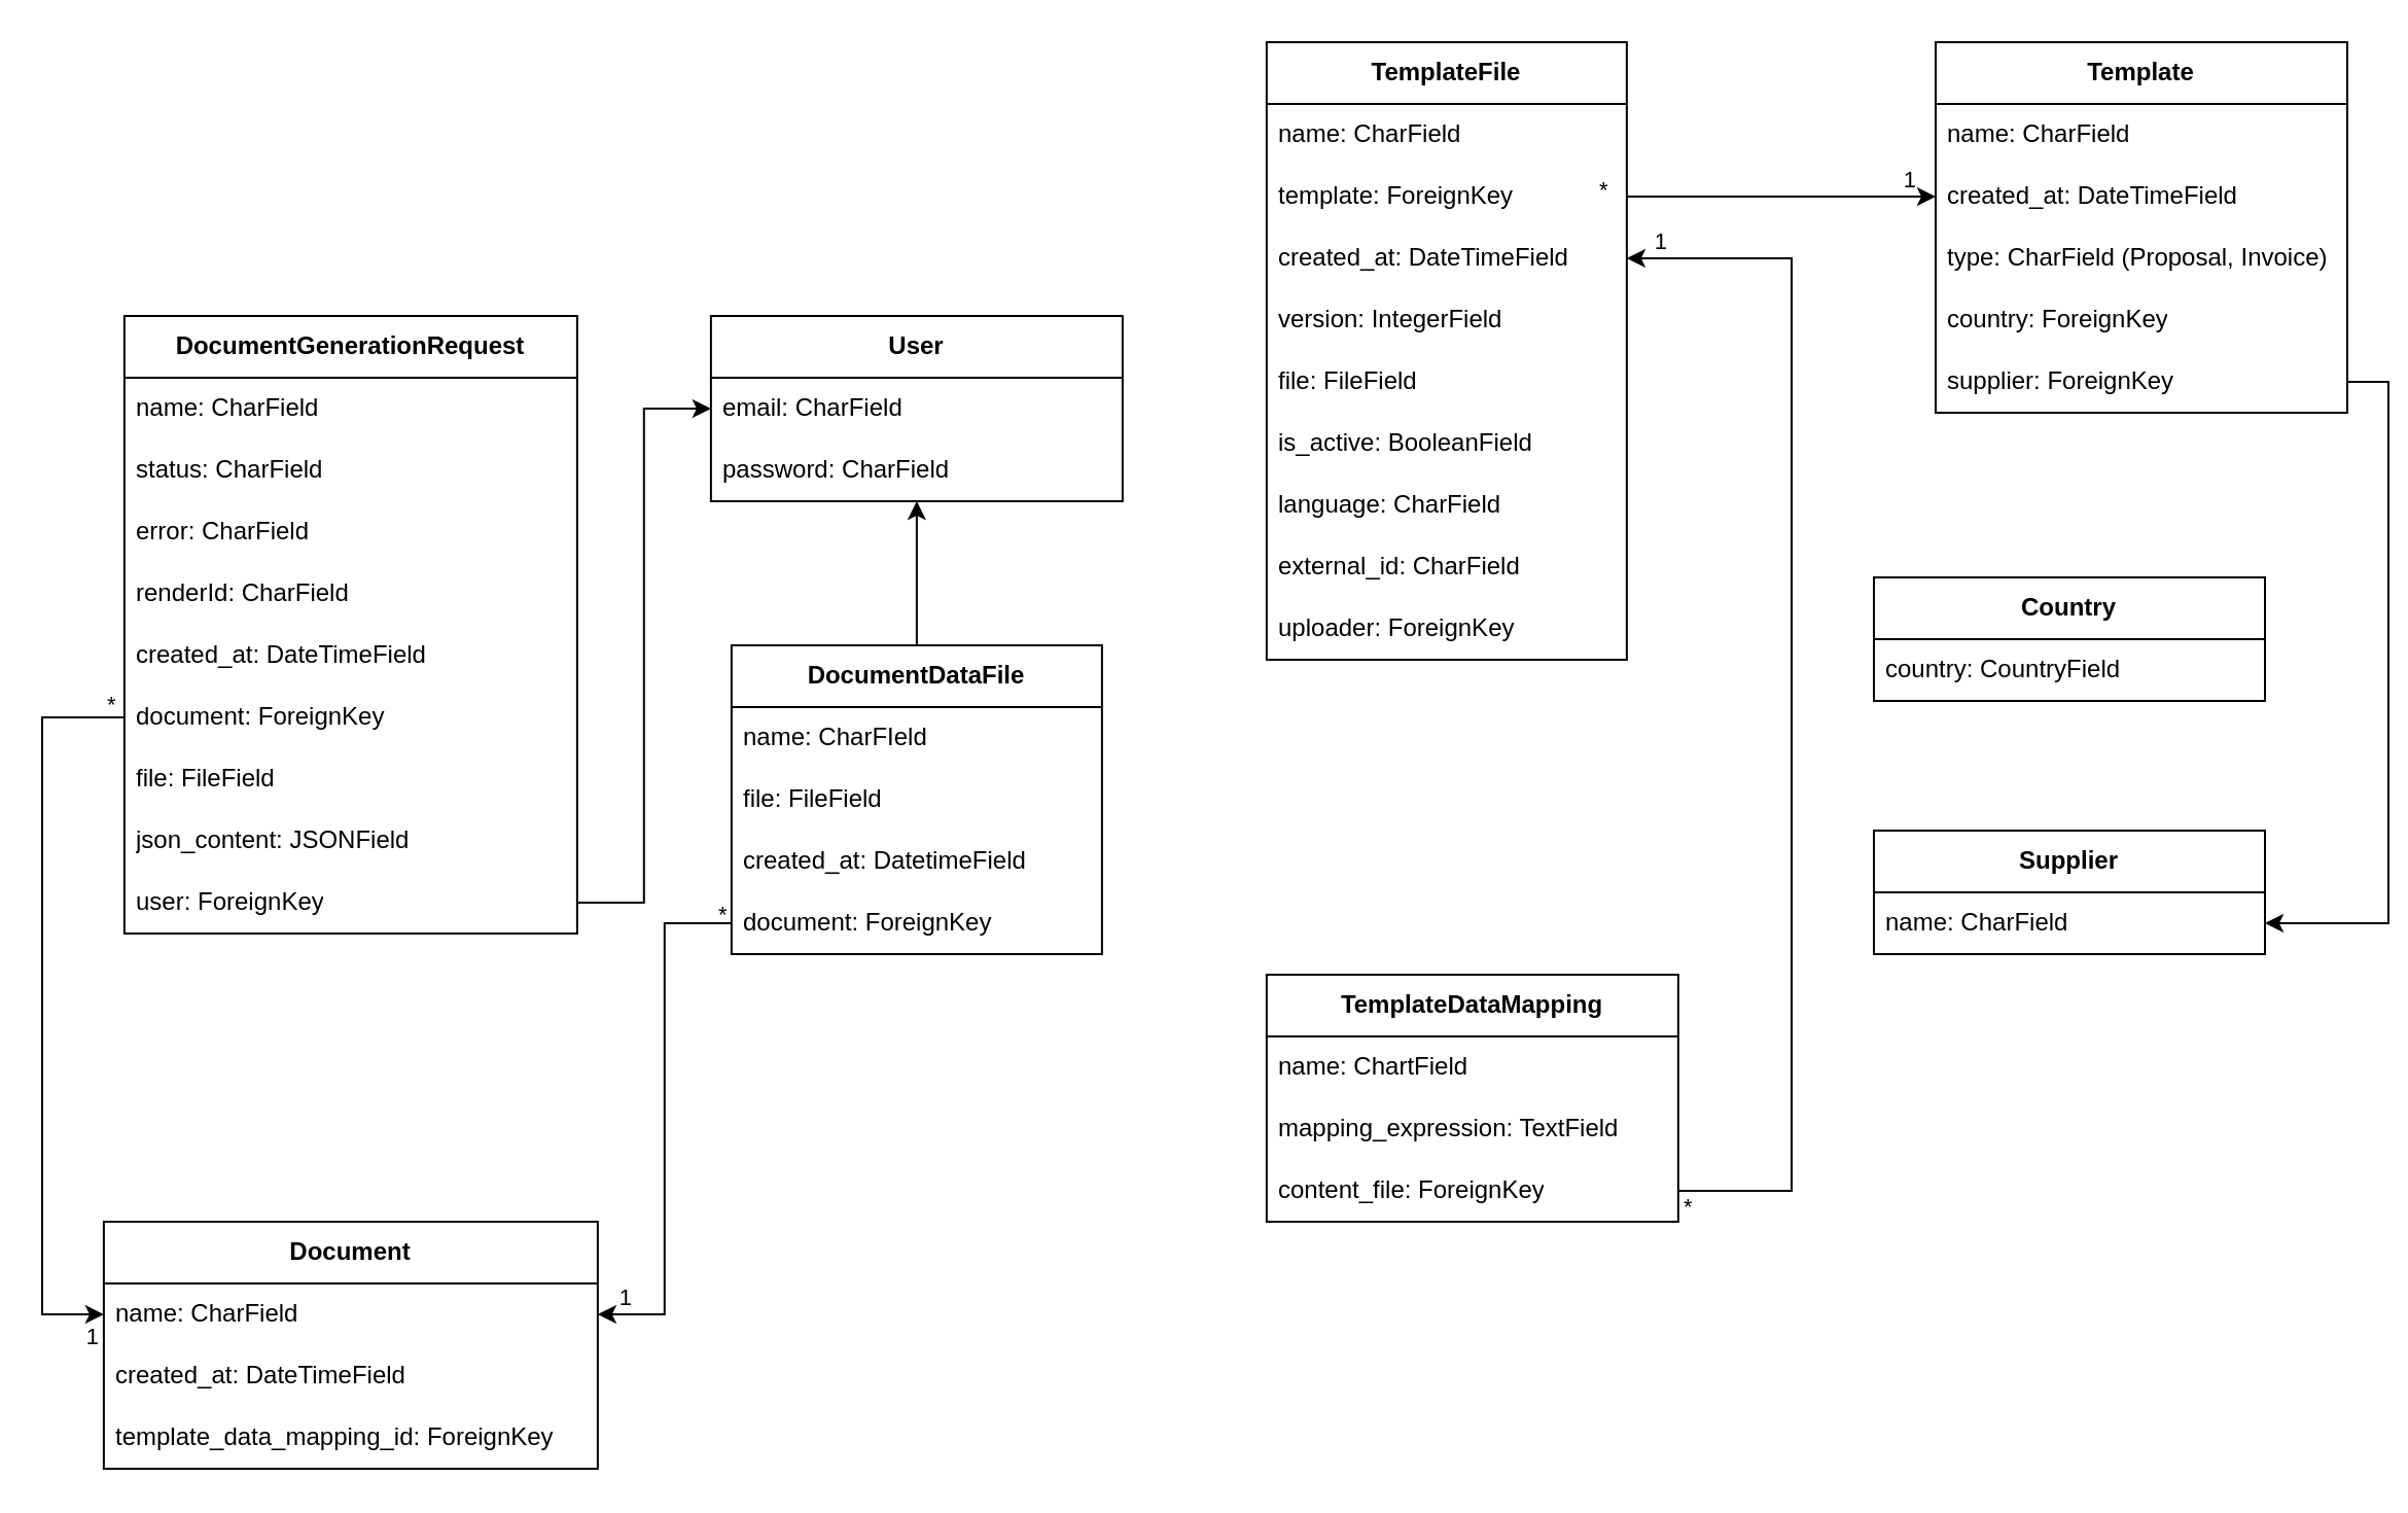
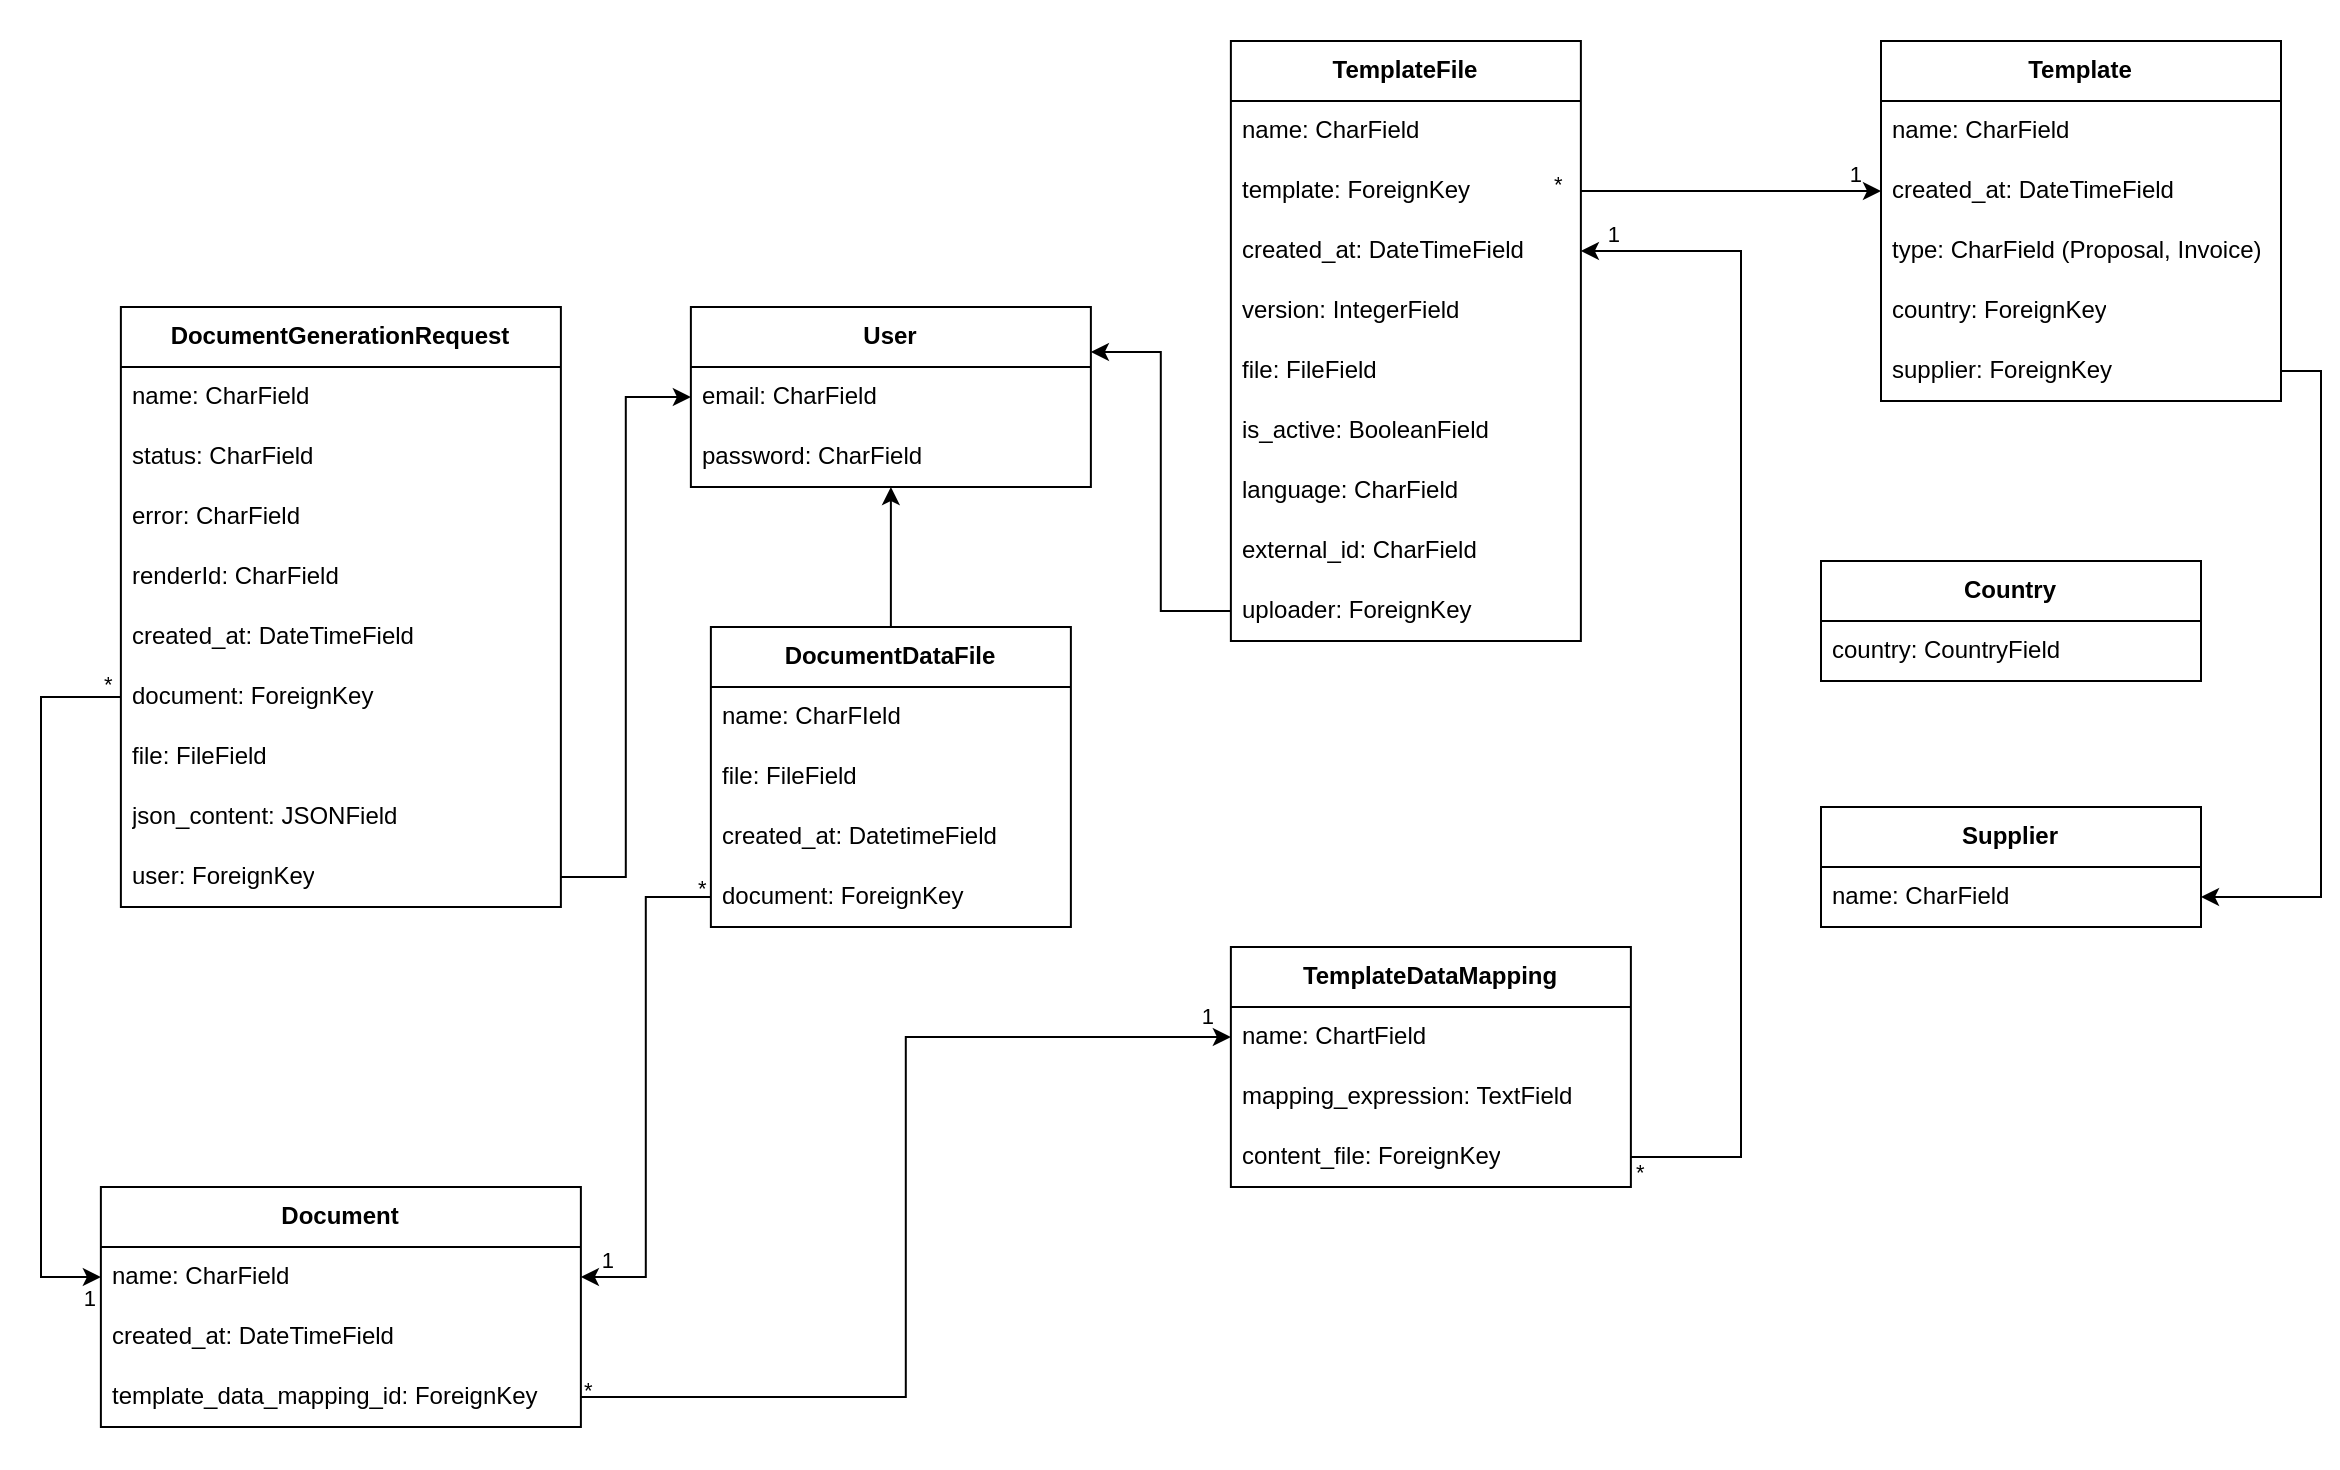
+ <mxCell id="64" style="edgeStyle=orthogonalEdgeStyle;rounded=0;orthogonalLoop=1;jettySize=auto;html=1;exitX=0;exitY=0.5;exitDx=0;exitDy=0;entryX=1;entryY=0.25;entryDx=0;entryDy=0;" edge="1" parent="1" source="19" target="42"><mxGeometry relative="1" as="geometry" /></mxCell>
+ <mxCell id="51" value="" style="endArrow=classic;html=1;rounded=0;jumpStyle=none;exitX=1;exitY=0.5;exitDx=0;exitDy=0;entryX=0;entryY=0.5;entryDx=0;entryDy=0;edgeStyle=orthogonalEdgeStyle;" edge="1" parent="1" source="5" target="7"><mxGeometry relative="1" as="geometry"><mxPoint x="644.94" y="313" as="sourcePoint" /><mxPoint x="569.94" y="213" as="targetPoint" /></mxGeometry></mxCell>
+ <mxCell id="52" value="*" style="edgeLabel;resizable=0;html=1;align=left;verticalAlign=bottom;labelBackgroundColor=none;" connectable="0" vertex="1" parent="51"><mxGeometry x="-1" relative="1" as="geometry"><mxPoint y="5" as="offset" /></mxGeometry></mxCell>
+ <mxCell id="53" value="1" style="edgeLabel;resizable=0;html=1;align=right;verticalAlign=bottom;labelBackgroundColor=none;" connectable="0" vertex="1" parent="51"><mxGeometry x="1" relative="1" as="geometry"><mxPoint x="-8" y="-2" as="offset" /></mxGeometry></mxCell>
